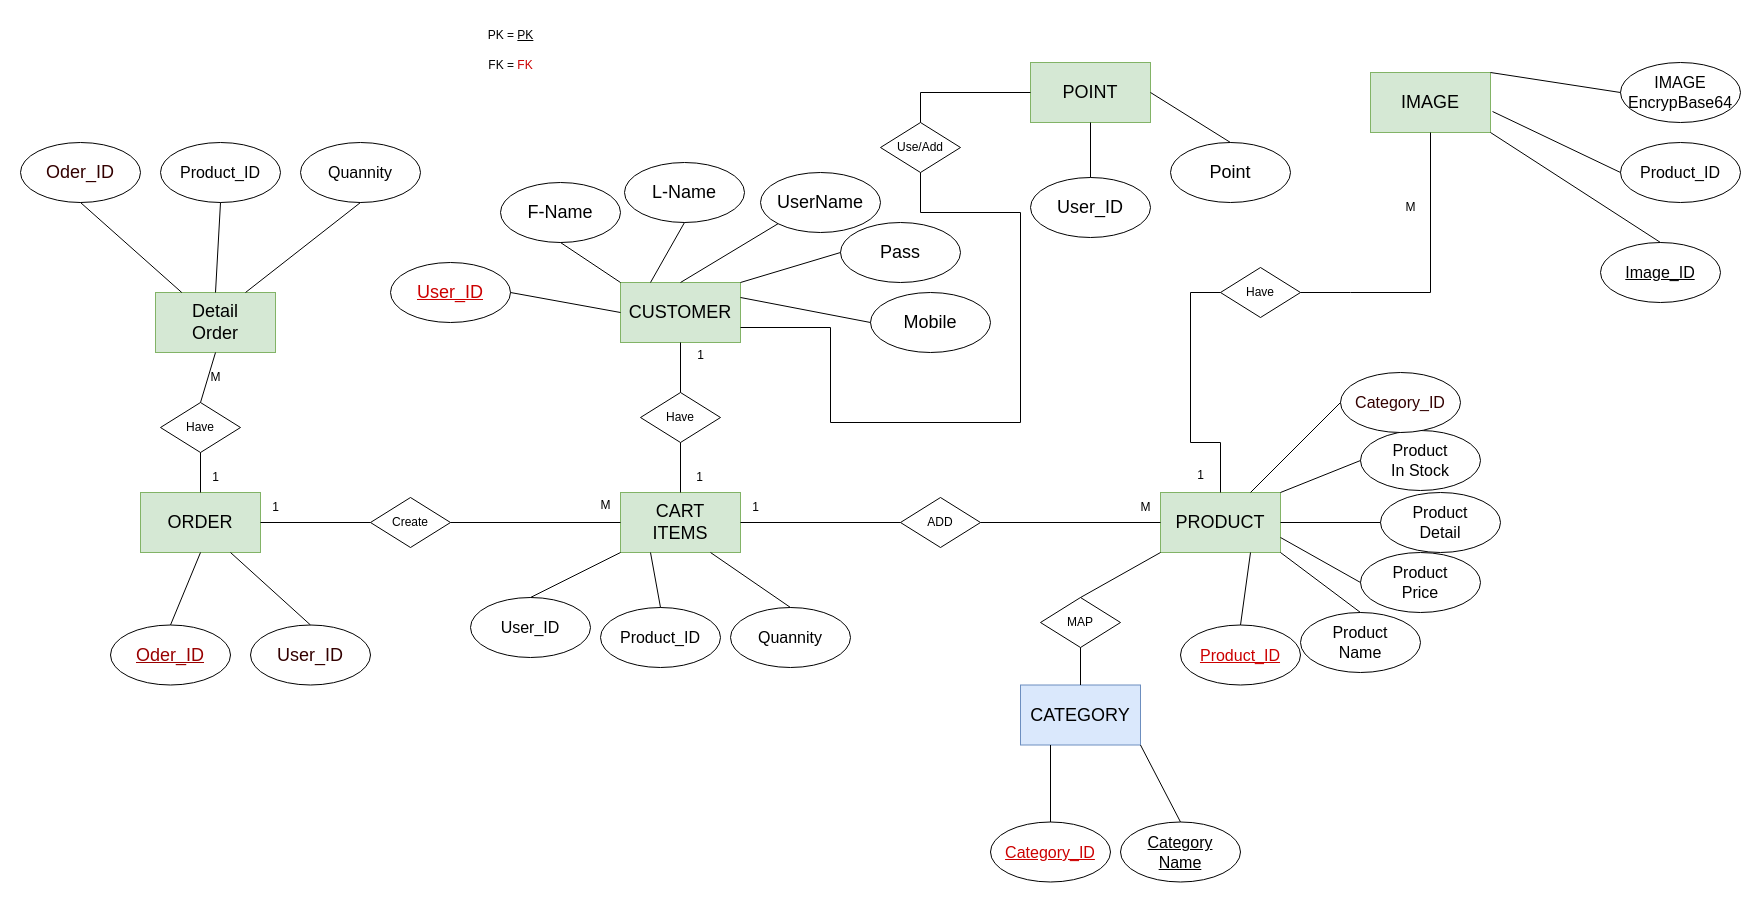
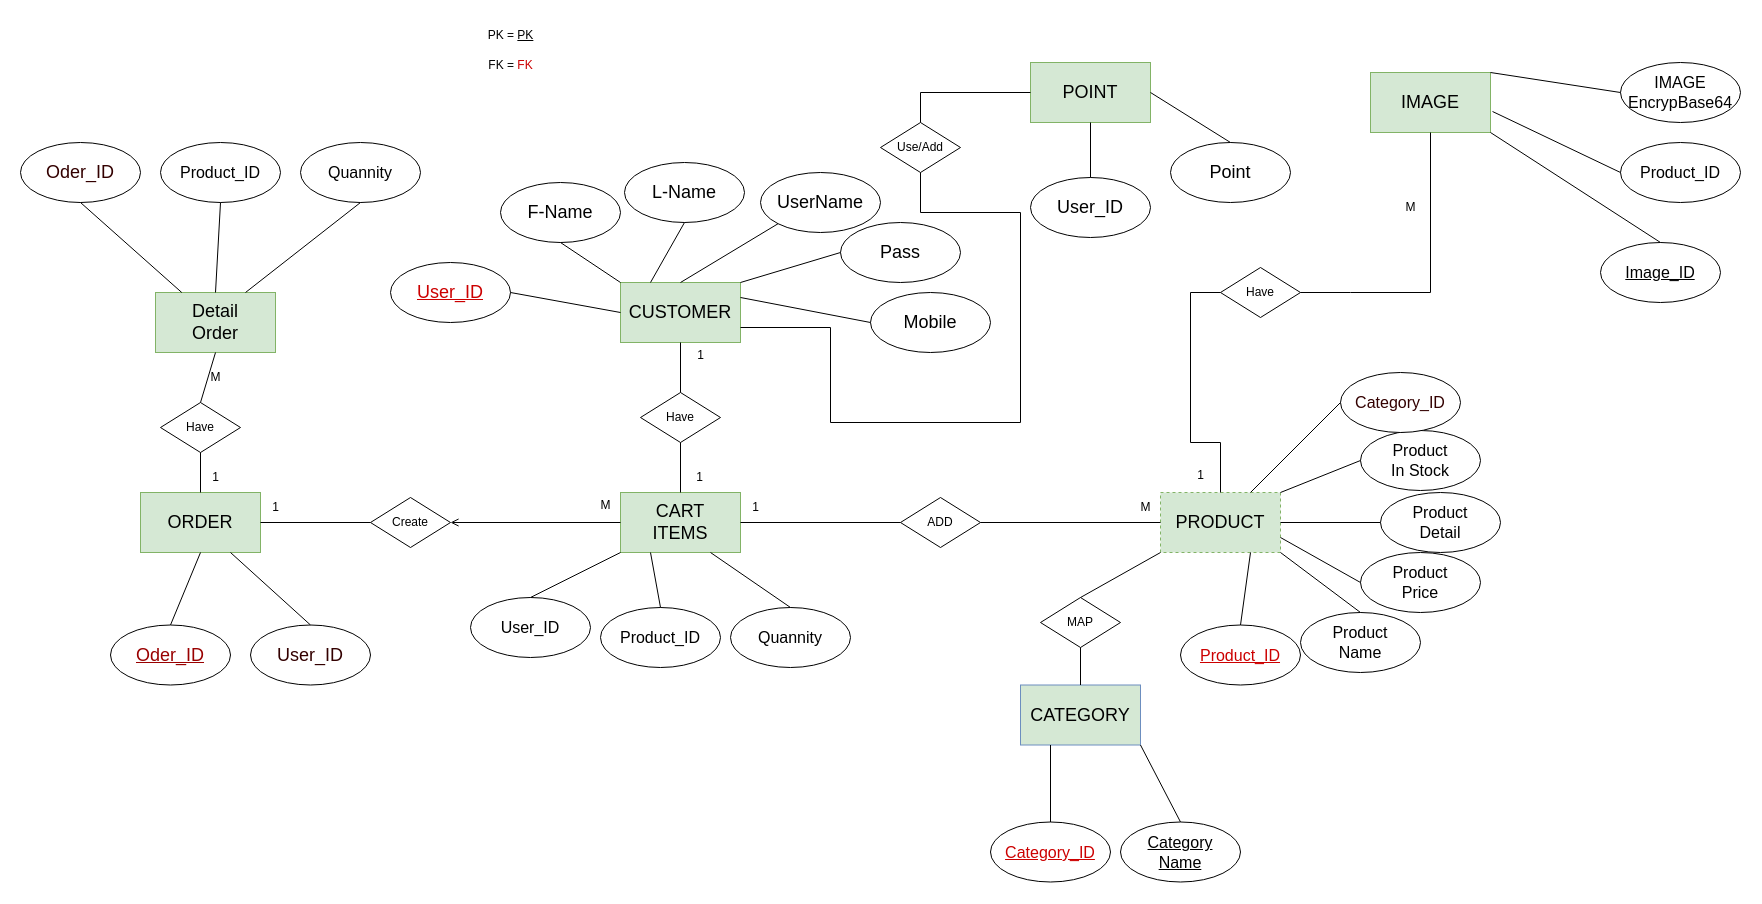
- <mxCell id="93" value="" style="endArrow=none;html=1;rounded=0;entryX=1;entryY=0.5;entryDx=0;entryDy=0;exitX=0;exitY=0.5;exitDx=0;exitDy=0;strokeWidth=1;" parent="1" source="13" target="85" edge="1"><mxGeometry width="50" height="50" relative="1" as="geometry"><mxPoint x="210" y="497" as="sourcePoint" /><mxPoint x="210" y="462" as="targetPoint" /></mxGeometry></mxCell>
+ <mxCell id="93" value="" style="endArrow=open;html=1;rounded=0;entryX=1;entryY=0.5;entryDx=0;entryDy=0;exitX=0;exitY=0.5;exitDx=0;exitDy=0;strokeWidth=1;" parent="1" source="13" target="85" edge="1"><mxGeometry width="50" height="50" relative="1" as="geometry"><mxPoint x="210" y="497" as="sourcePoint" /><mxPoint x="210" y="462" as="targetPoint" /></mxGeometry></mxCell>
- <mxCell id="21" value="&lt;font style=&quot;font-size: 18px;&quot;&gt;PRODUCT&lt;/font&gt;" style="rounded=0;whiteSpace=wrap;html=1;strokeWidth=1;fillColor=#d5e8d4;strokeColor=#82b366;" parent="1" vertex="1"><mxGeometry x="1160" y="492" width="120" height="60" as="geometry" /></mxCell>
+ <mxCell id="21" value="&lt;font style=&quot;font-size: 18px;&quot;&gt;PRODUCT&lt;/font&gt;" style="rounded=0;whiteSpace=wrap;html=1;strokeWidth=1;fillColor=#d5e8d4;strokeColor=#82b366;dashed=1;" parent="1" vertex="1"><mxGeometry x="1160" y="492" width="120" height="60" as="geometry" /></mxCell>
- <mxCell id="29" value="&lt;font style=&quot;font-size: 18px;&quot;&gt;CATEGORY&lt;/font&gt;" style="rounded=0;whiteSpace=wrap;html=1;strokeWidth=1;fillColor=#dae8fc;strokeColor=#6c8ebf;" parent="1" vertex="1"><mxGeometry x="1020" y="684.5" width="120" height="60" as="geometry" /></mxCell>
+ <mxCell id="29" value="&lt;font style=&quot;font-size: 18px;&quot;&gt;CATEGORY&lt;/font&gt;" style="rounded=0;whiteSpace=wrap;html=1;strokeWidth=1;fillColor=#d5e8d4;strokeColor=#6c8ebf;" parent="1" vertex="1"><mxGeometry x="1020" y="684.5" width="120" height="60" as="geometry" /></mxCell>
